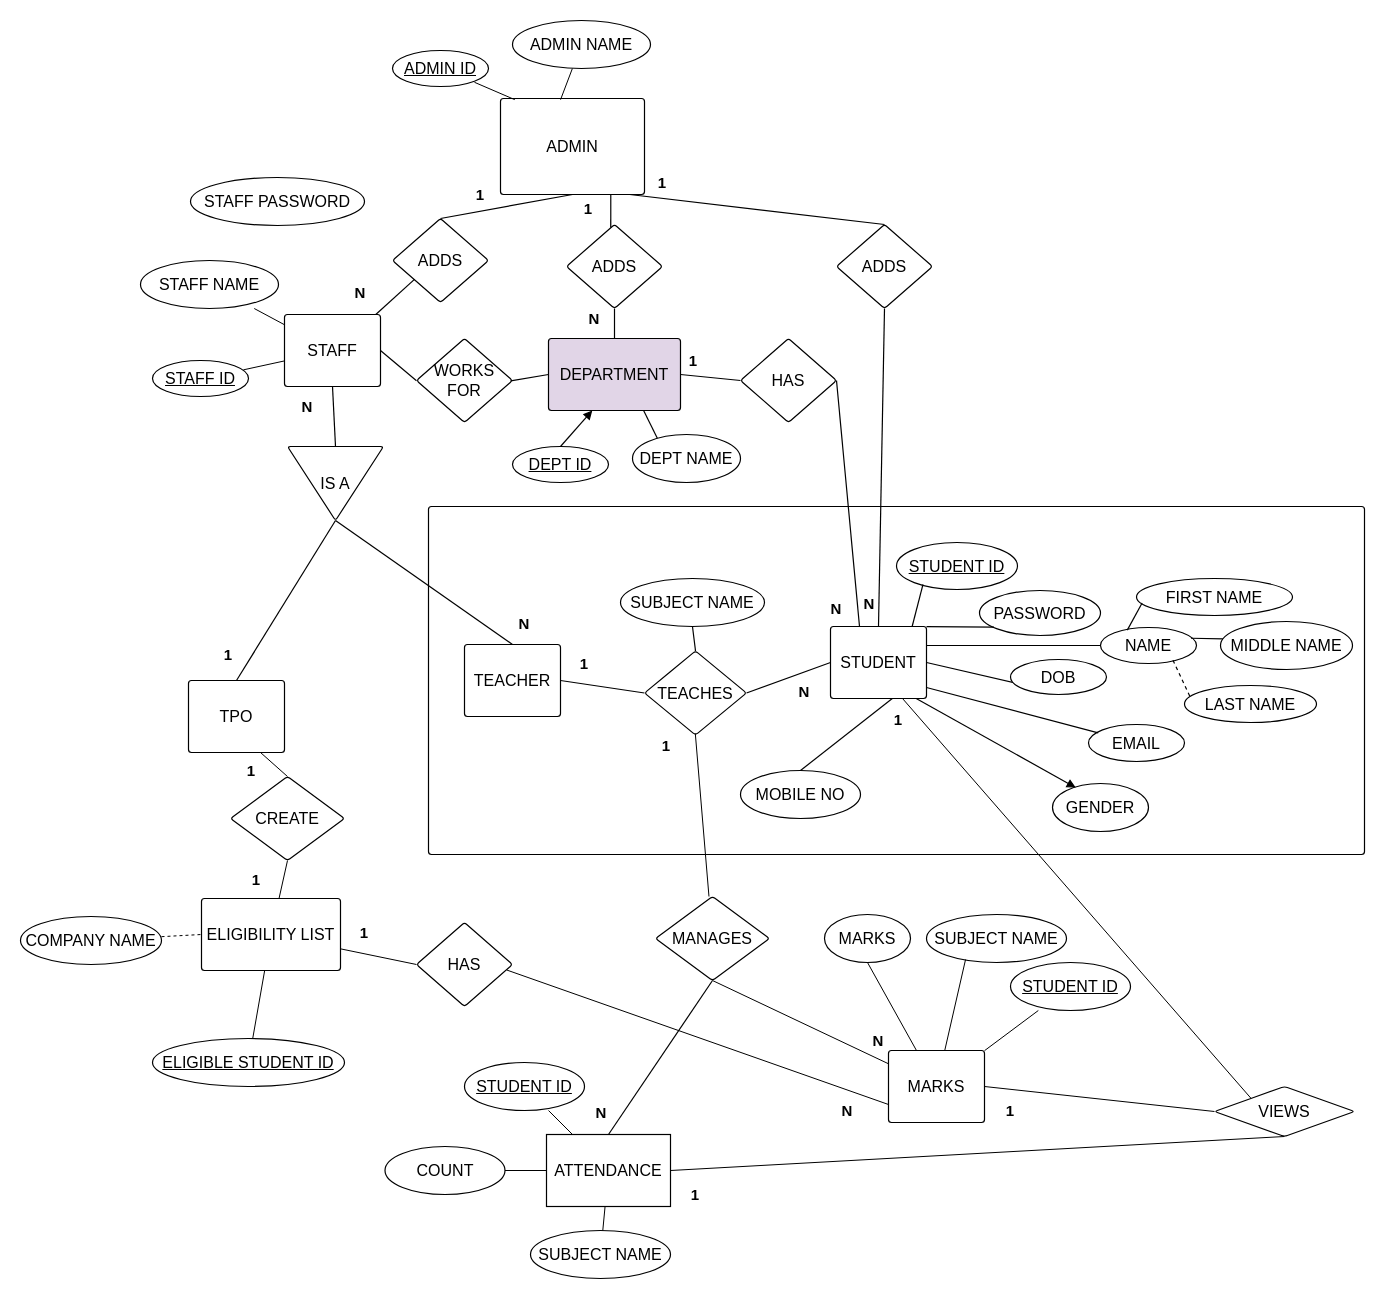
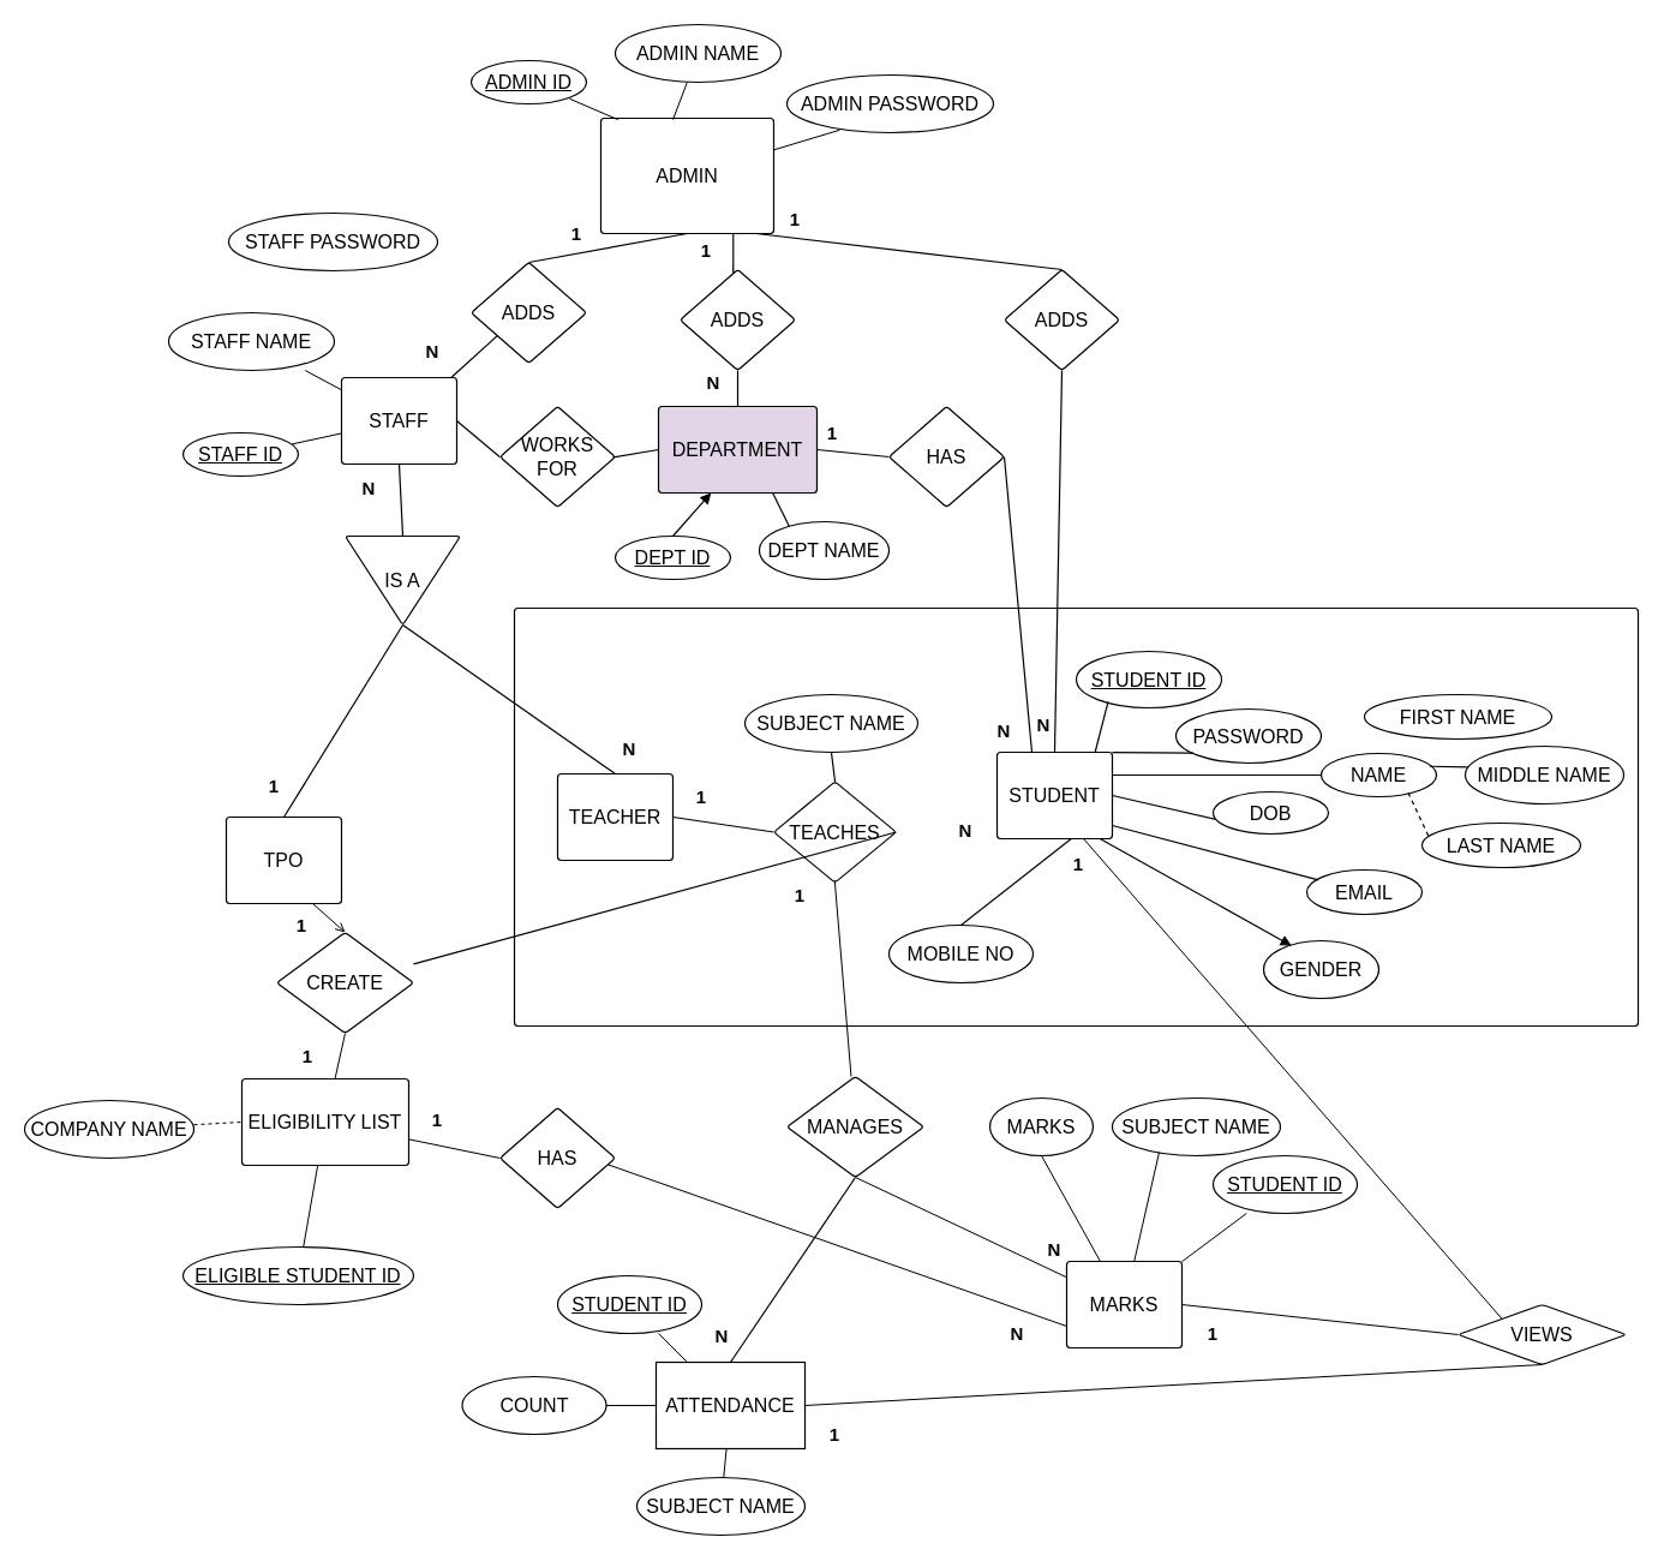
+ <mxCell id="94" value="ADMIN PASSWORD" style="html=1;whiteSpace=wrap;shape=ellipse;fontSize=16;fontColor=#000000;fontStyle=0;spacing=5;strokeOpacity=100;rounded=1;absoluteArcSize=1;arcSize=6;strokeWidth=1.2;" vertex="1" parent="2"><mxGeometry x="635" y="42" width="172" height="48" as="geometry" /></mxCell>
+ <mxCell id="93" style="edgeStyle=none;rounded=0;orthogonalLoop=1;jettySize=auto;html=1;endArrow=none;endFill=0;exitX=0.256;exitY=0.954;exitDx=0;exitDy=0;exitPerimeter=0;" edge="1" parent="2" source="94" target="3"><mxGeometry relative="1" as="geometry" /></mxCell>
- <mxCell id="63" value="" style="html=1;jettySize=18;fontSize=11;strokeWidth=1.2;rounded=1;arcSize=10;startArrow=none;endArrow=none;exitX=0.279;exitY=0.073;exitPerimeter=0;entryX=0.036;entryY=0.66;entryPerimeter=0;exitDx=0;exitDy=0;entryDx=0;entryDy=0;fontStyle=0" edge="1" parent="2" source="50" target="55"><mxGeometry width="100" height="100" relative="1" as="geometry" /></mxCell>
- <mxCell id="40" value="" style="html=1;jettySize=18;fontSize=11;strokeWidth=1.2;rounded=1;arcSize=10;startArrow=none;endArrow=none;exitX=0.992;exitY=0.5;exitPerimeter=1;entryX=-0.006;entryY=0.5;entryPerimeter=1;fontStyle=0" edge="1" parent="2" source="12" target="6"><mxGeometry width="100" height="100" relative="1" as="geometry" /></mxCell>
+ <mxCell id="40" value="" style="html=1;jettySize=18;fontSize=11;strokeWidth=1.2;rounded=1;arcSize=10;startArrow=none;endArrow=none;exitX=0.992;exitY=0.5;exitPerimeter=1;fontStyle=0;" edge="1" parent="2" source="12" target="83"><mxGeometry width="100" height="100" relative="1" as="geometry" /></mxCell>
- <mxCell id="124" style="edgeStyle=none;rounded=0;orthogonalLoop=1;jettySize=auto;html=1;exitX=0.75;exitY=1;exitDx=0;exitDy=0;entryX=0.5;entryY=0;entryDx=0;entryDy=0;endArrow=none;endFill=0;fontStyle=0" edge="1" parent="2" source="7" target="83"><mxGeometry relative="1" as="geometry" /></mxCell>
+ <mxCell id="124" style="edgeStyle=none;rounded=0;orthogonalLoop=1;jettySize=auto;html=1;exitX=0.75;exitY=1;exitDx=0;exitDy=0;entryX=0.5;entryY=0;entryDx=0;entryDy=0;endArrow=open;endFill=0;fontStyle=0;" edge="1" parent="2" source="7" target="83"><mxGeometry relative="1" as="geometry" /></mxCell>
